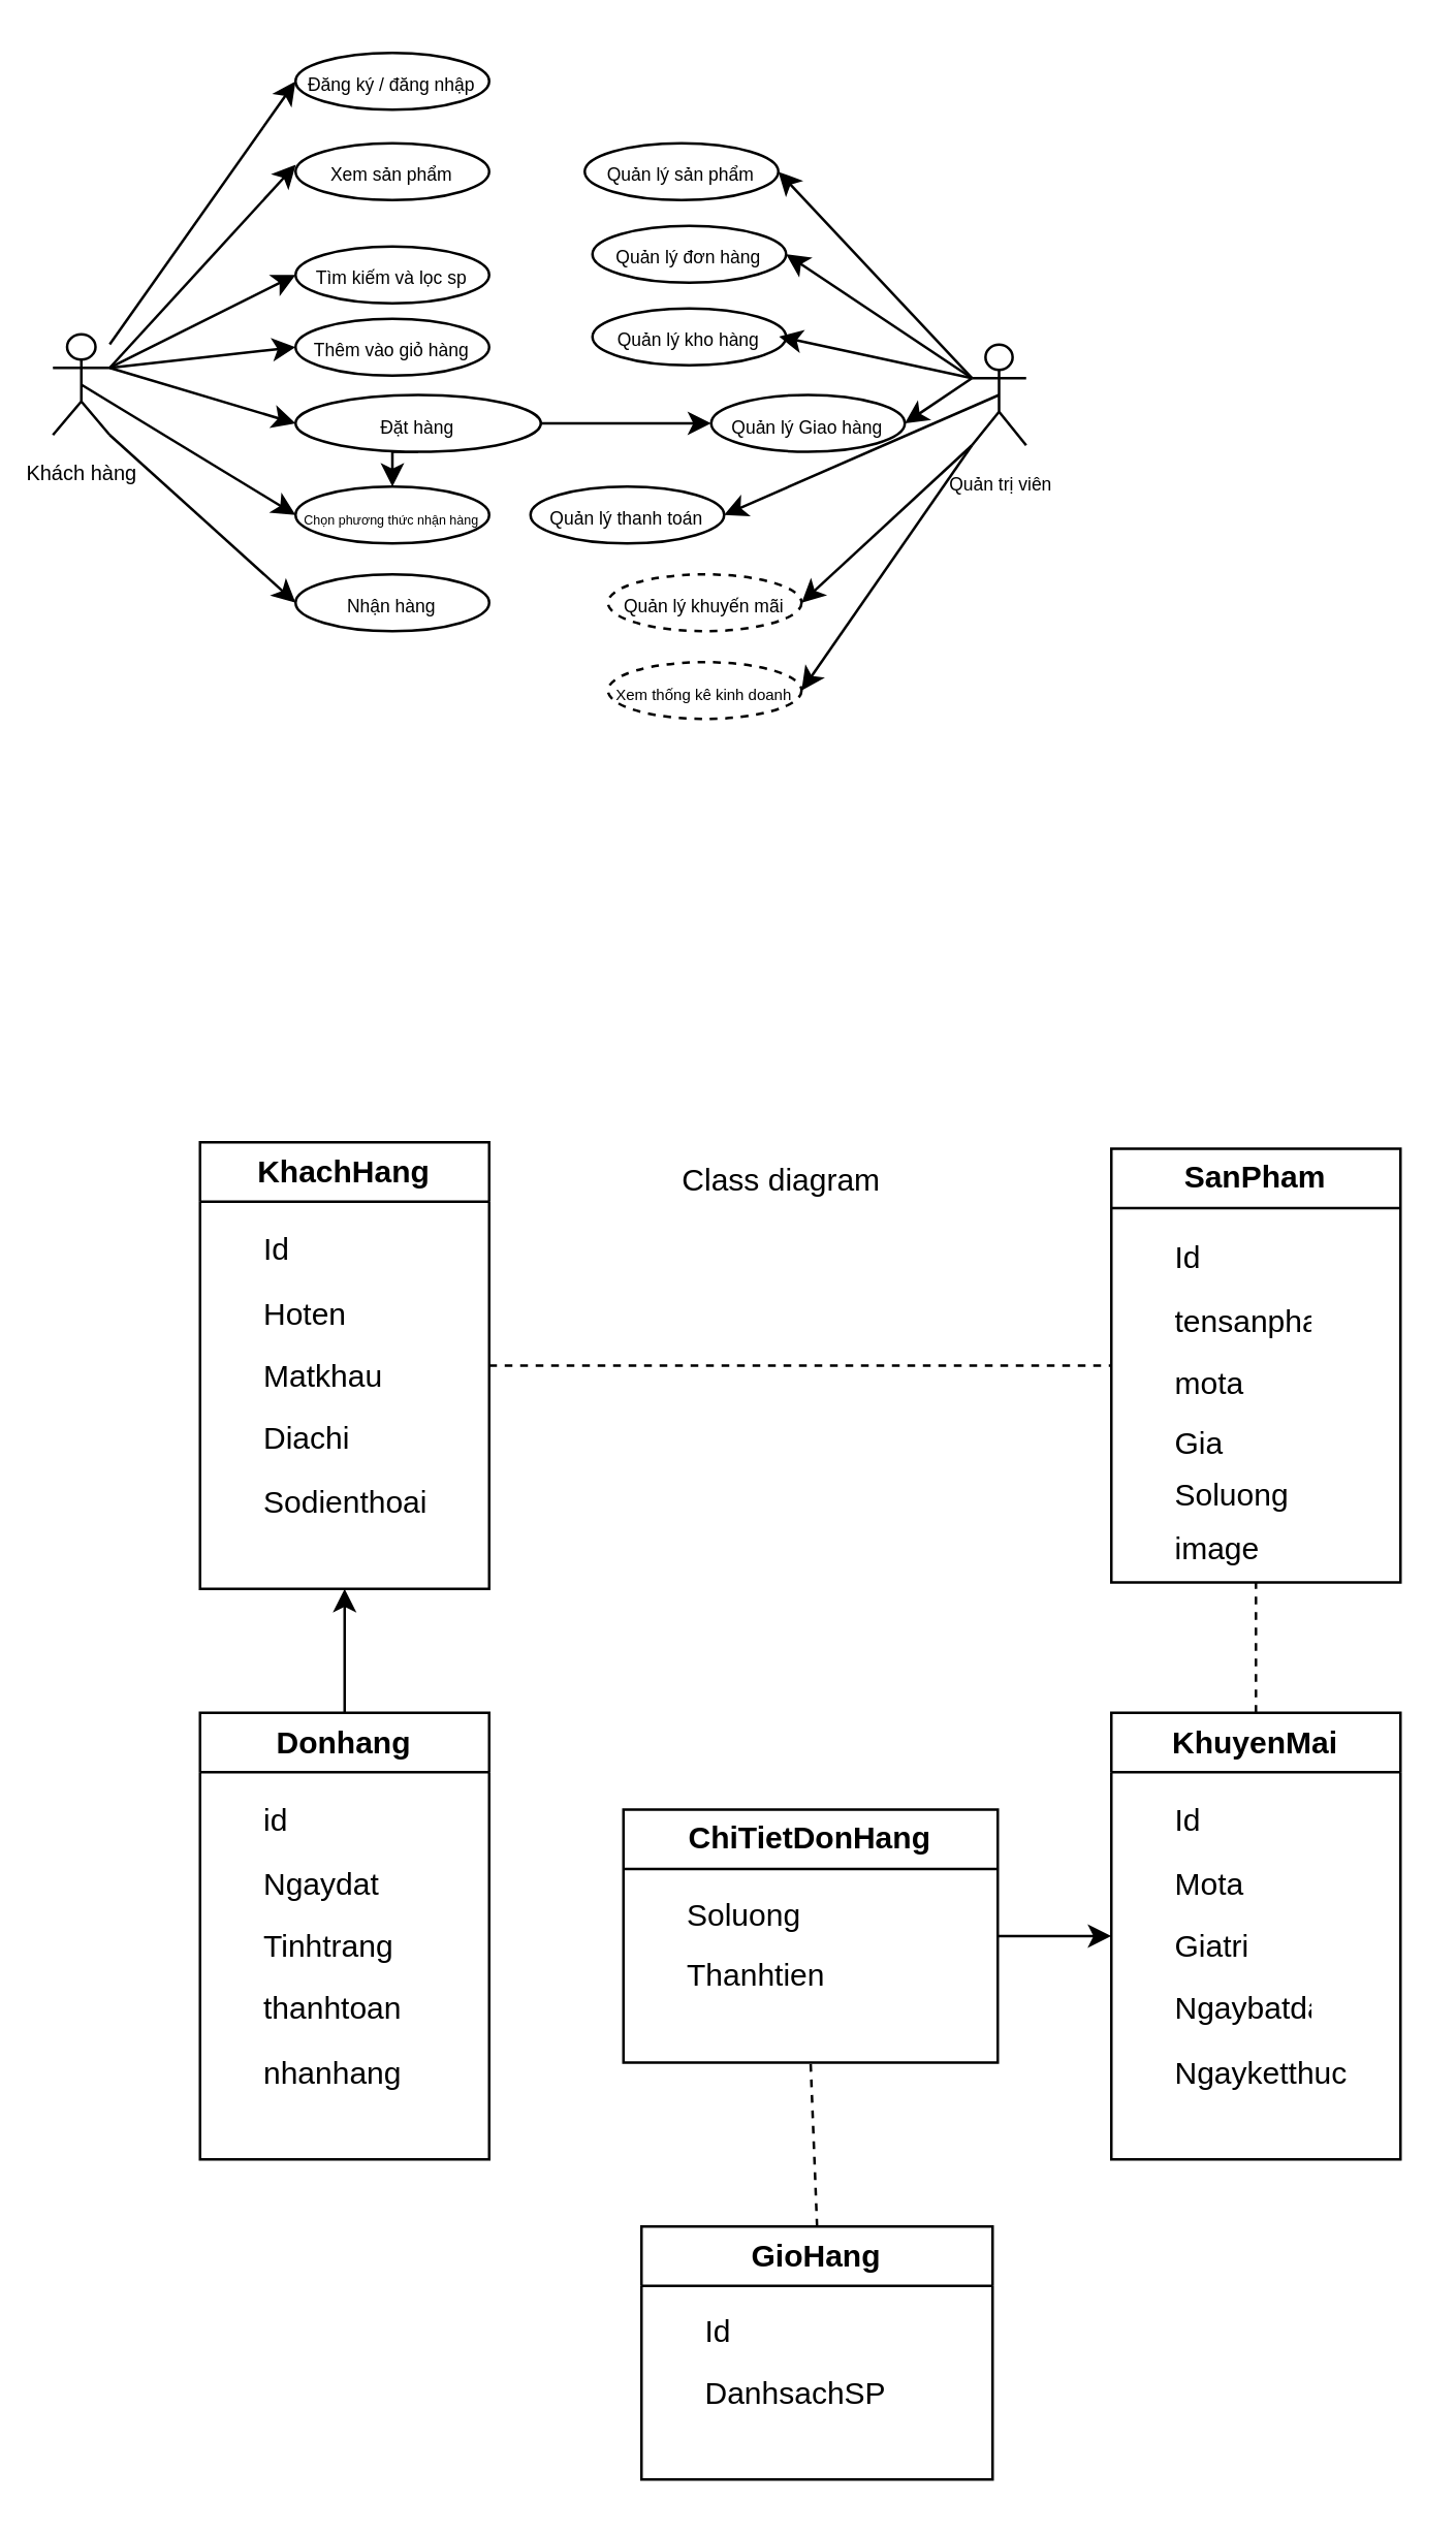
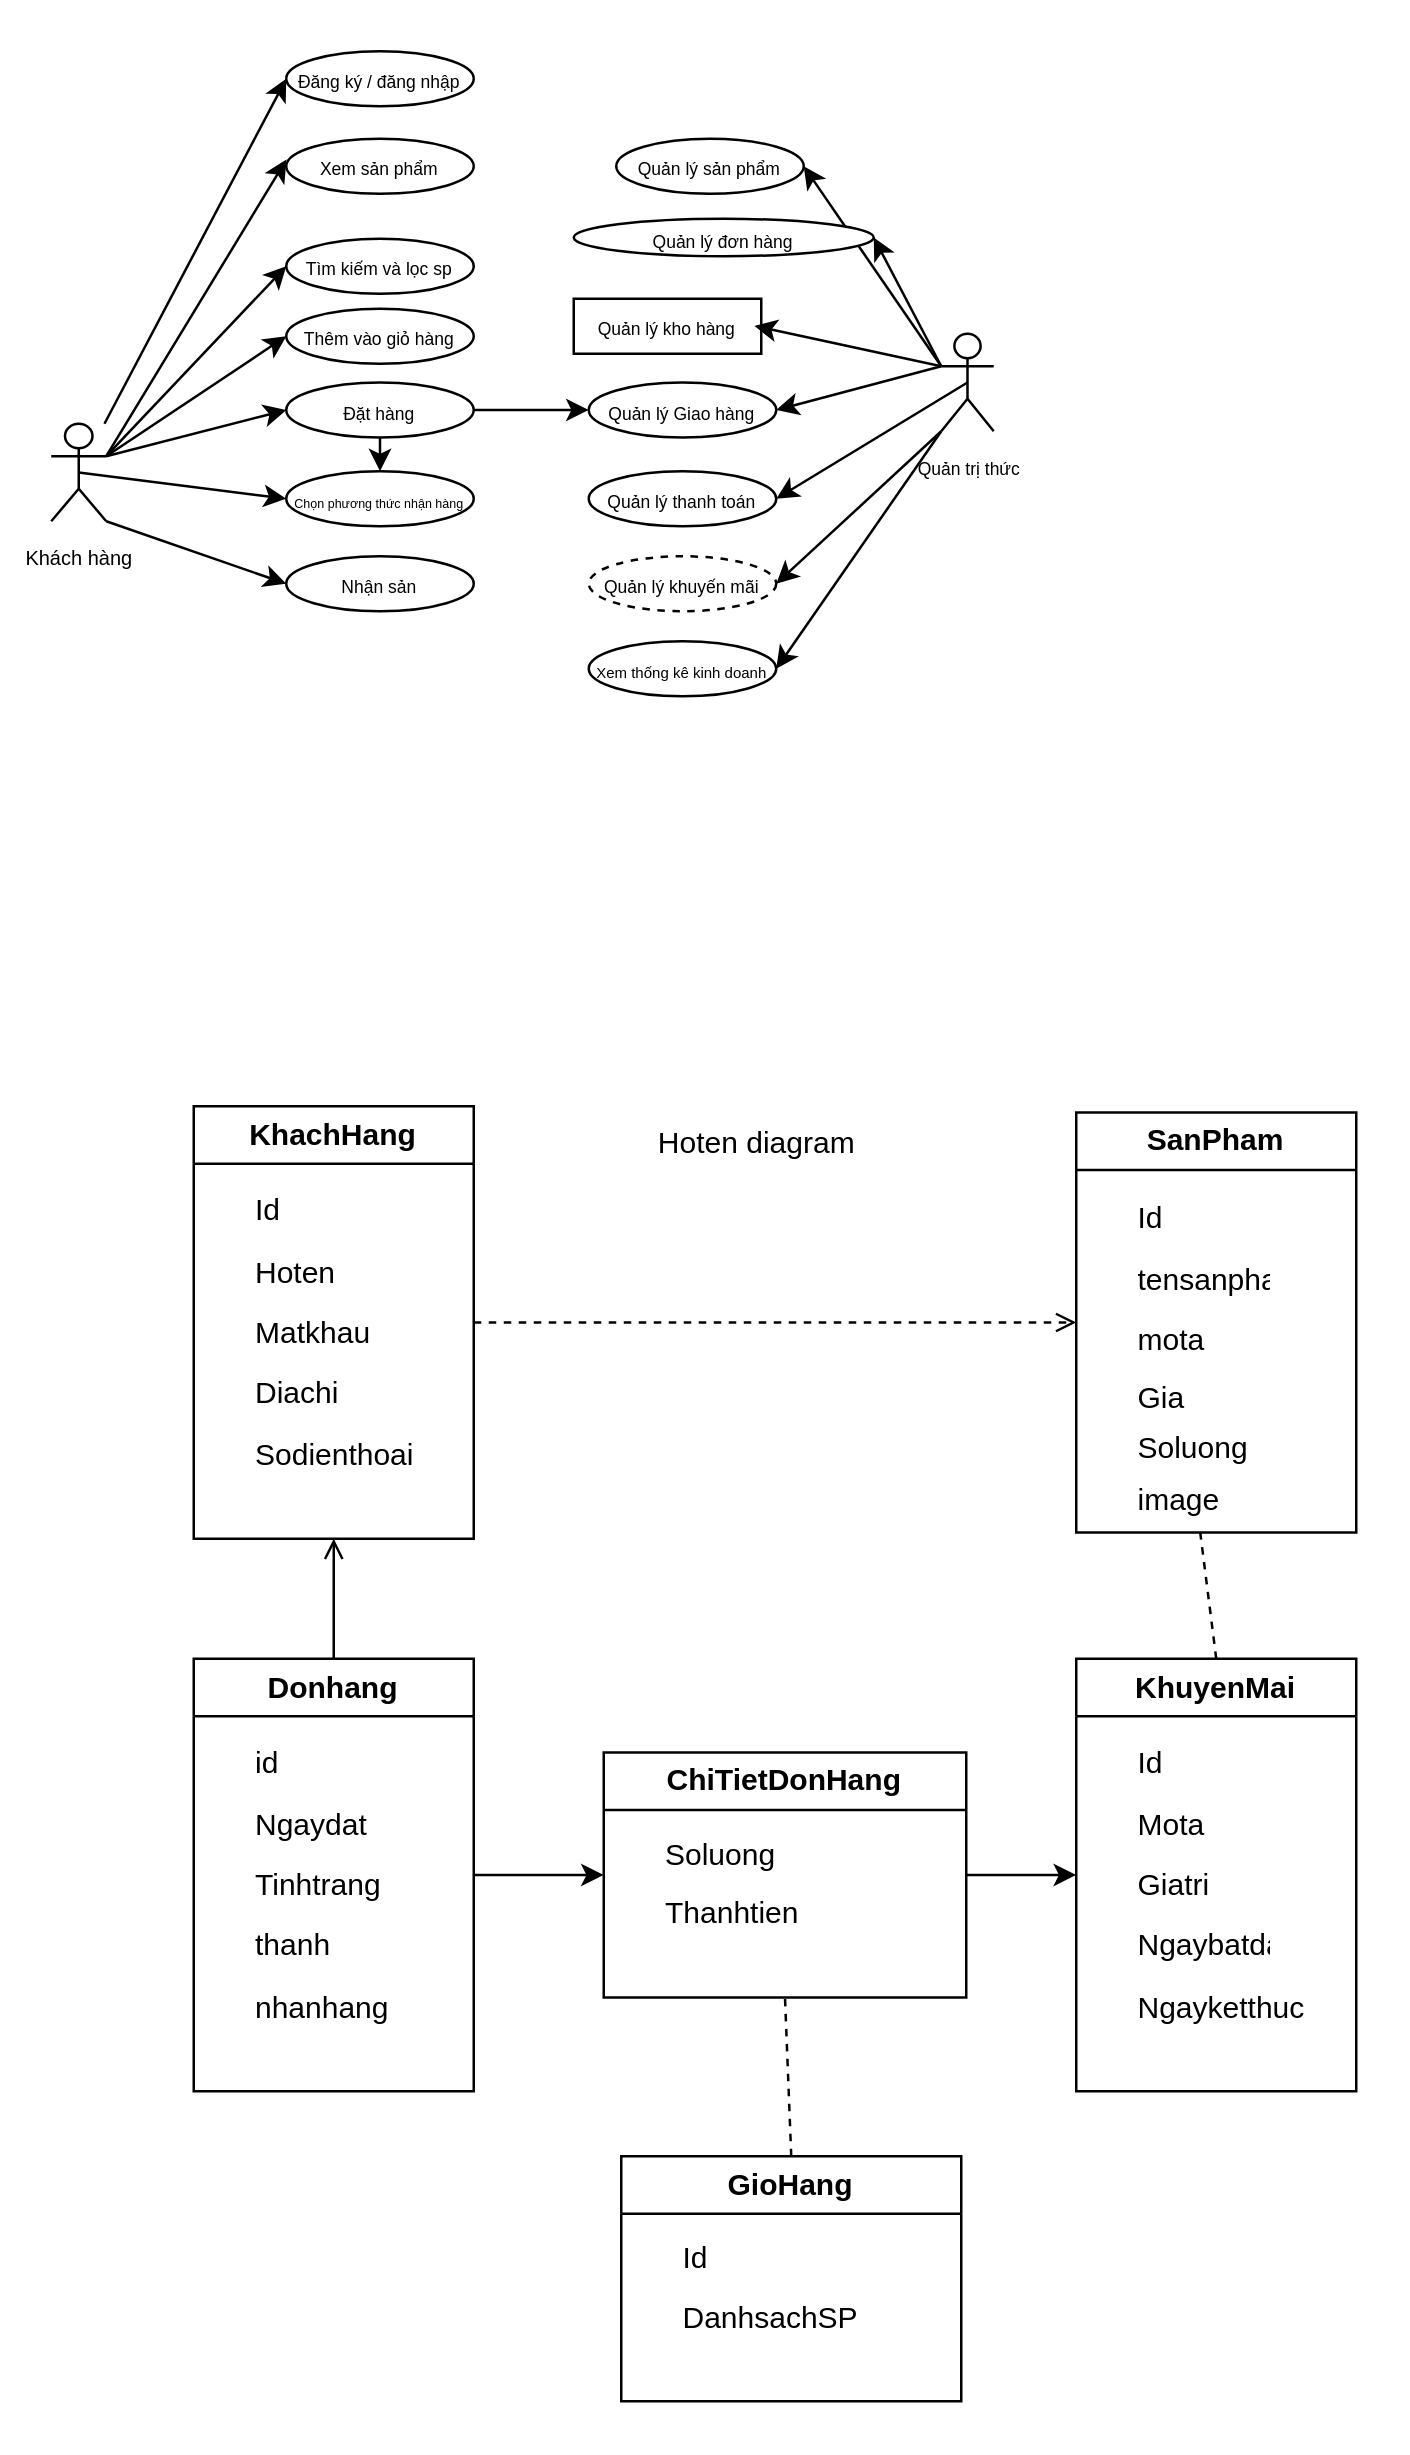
- <mxCell id="28" value="&lt;span style=&quot;font-size: 7px;&quot;&gt;Quản lý sản phẩm&lt;/span&gt;" style="ellipse;whiteSpace=wrap;html=1;" vertex="1" parent="1"><mxGeometry x="226" y="55" width="75" height="22" as="geometry" /></mxCell>
+ <mxCell id="28" value="&lt;span style=&quot;font-size: 7px;&quot;&gt;Quản lý sản phẩm&lt;/span&gt;" style="ellipse;whiteSpace=wrap;html=1;" vertex="1" parent="1"><mxGeometry x="246" y="55" width="75" height="22" as="geometry" /></mxCell>
- <mxCell id="26" value="&lt;span style=&quot;font-size: 7px;&quot;&gt;Quản lý đơn hàng&lt;/span&gt;" style="ellipse;whiteSpace=wrap;html=1;" vertex="1" parent="1"><mxGeometry x="229" y="87" width="75" height="22" as="geometry" /></mxCell>
+ <mxCell id="26" value="&lt;span style=&quot;font-size: 7px;&quot;&gt;Quản lý đơn hàng&lt;/span&gt;" style="ellipse;whiteSpace=wrap;html=1;" vertex="1" parent="1"><mxGeometry x="229" y="87" width="120" height="15" as="geometry" /></mxCell>
- <mxCell id="27" value="&lt;span style=&quot;font-size: 7px;&quot;&gt;Quản lý kho hàng&lt;/span&gt;" style="ellipse;whiteSpace=wrap;html=1;" vertex="1" parent="1"><mxGeometry x="229" y="119" width="75" height="22" as="geometry" /></mxCell>
+ <mxCell id="27" value="&lt;span style=&quot;font-size: 7px;&quot;&gt;Quản lý kho hàng&lt;/span&gt;" style="whiteSpace=wrap;html=1;rounded=0;" vertex="1" parent="1"><mxGeometry x="229" y="119" width="75" height="22" as="geometry" /></mxCell>
- <mxCell id="8" value="&lt;font style=&quot;font-size: 8px;&quot;&gt;Khách hàng&lt;/font&gt;" style="shape=umlActor;verticalLabelPosition=bottom;verticalAlign=top;html=1;outlineConnect=0;" vertex="1" parent="1"><mxGeometry x="20" y="129" width="22" height="39" as="geometry" /></mxCell>
+ <mxCell id="8" value="&lt;font style=&quot;font-size: 8px;&quot;&gt;Khách hàng&lt;/font&gt;" style="shape=umlActor;verticalLabelPosition=bottom;verticalAlign=top;html=1;outlineConnect=0;" vertex="1" parent="1"><mxGeometry x="20" y="169" width="22" height="39" as="geometry" /></mxCell>
- <mxCell id="22" value="&lt;span style=&quot;font-size: 7px;&quot;&gt;Đặt hàng&lt;/span&gt;" style="ellipse;whiteSpace=wrap;html=1;" vertex="1" parent="1"><mxGeometry x="114" y="152.5" width="95" height="22" as="geometry" /></mxCell>
+ <mxCell id="22" value="&lt;span style=&quot;font-size: 7px;&quot;&gt;Đặt hàng&lt;/span&gt;" style="ellipse;whiteSpace=wrap;html=1;" vertex="1" parent="1"><mxGeometry x="114" y="152.5" width="75" height="22" as="geometry" /></mxCell>
- <mxCell id="29" value="&lt;span style=&quot;font-size: 7px;&quot;&gt;Quản lý Giao hàng&lt;/span&gt;" style="ellipse;whiteSpace=wrap;html=1;" vertex="1" parent="1"><mxGeometry x="275" y="152.5" width="75" height="22" as="geometry" /></mxCell>
+ <mxCell id="29" value="&lt;span style=&quot;font-size: 7px;&quot;&gt;Quản lý Giao hàng&lt;/span&gt;" style="ellipse;whiteSpace=wrap;html=1;" vertex="1" parent="1"><mxGeometry x="235" y="152.5" width="75" height="22" as="geometry" /></mxCell>
- <mxCell id="15" value="&lt;font style=&quot;font-size: 7px;&quot;&gt;Quản trị viên&lt;/font&gt;" style="shape=umlActor;verticalLabelPosition=bottom;verticalAlign=top;html=1;outlineConnect=0;" vertex="1" parent="1"><mxGeometry x="376" y="133" width="21" height="39" as="geometry" /></mxCell>
+ <mxCell id="15" value="&lt;font style=&quot;font-size: 7px;&quot;&gt;Quản trị thức&lt;/font&gt;" style="shape=umlActor;verticalLabelPosition=bottom;verticalAlign=top;html=1;outlineConnect=0;" vertex="1" parent="1"><mxGeometry x="376" y="133" width="21" height="39" as="geometry" /></mxCell>
- <mxCell id="30" value="&lt;span style=&quot;font-size: 7px;&quot;&gt;Quản lý thanh toán&lt;/span&gt;" style="ellipse;whiteSpace=wrap;html=1;" vertex="1" parent="1"><mxGeometry x="205" y="188" width="75" height="22" as="geometry" /></mxCell>
+ <mxCell id="30" value="&lt;span style=&quot;font-size: 7px;&quot;&gt;Quản lý thanh toán&lt;/span&gt;" style="ellipse;whiteSpace=wrap;html=1;" vertex="1" parent="1"><mxGeometry x="235" y="188" width="75" height="22" as="geometry" /></mxCell>
- <mxCell id="25" value="&lt;span style=&quot;font-size: 7px;&quot;&gt;Nhận hàng&lt;/span&gt;" style="ellipse;whiteSpace=wrap;html=1;" vertex="1" parent="1"><mxGeometry x="114" y="222" width="75" height="22" as="geometry" /></mxCell>
+ <mxCell id="25" value="&lt;span style=&quot;font-size: 7px;&quot;&gt;Nhận sản&lt;/span&gt;" style="ellipse;whiteSpace=wrap;html=1;" vertex="1" parent="1"><mxGeometry x="114" y="222" width="75" height="22" as="geometry" /></mxCell>
- <mxCell id="32" value="&lt;font style=&quot;font-size: 6px;&quot;&gt;Xem thống kê kinh doanh&lt;/font&gt;" style="ellipse;whiteSpace=wrap;html=1;dashed=1;" vertex="1" parent="1"><mxGeometry x="235" y="256" width="75" height="22" as="geometry" /></mxCell>
+ <mxCell id="32" value="&lt;font style=&quot;font-size: 6px;&quot;&gt;Xem thống kê kinh doanh&lt;/font&gt;" style="ellipse;whiteSpace=wrap;html=1;" vertex="1" parent="1"><mxGeometry x="235" y="256" width="75" height="22" as="geometry" /></mxCell>
- <mxCell id="99" value="Class diagram" style="text;html=1;align=center;verticalAlign=middle;whiteSpace=wrap;rounded=0;" vertex="1" parent="1"><mxGeometry x="244" y="442" width="117" height="30" as="geometry" /></mxCell>
+ <mxCell id="99" value="Hoten diagram" style="text;html=1;align=center;verticalAlign=middle;whiteSpace=wrap;rounded=0;" vertex="1" parent="1"><mxGeometry x="244" y="442" width="117" height="30" as="geometry" /></mxCell>
- <mxCell id="96" value="" style="endArrow=none;dashed=1;html=1;rounded=0;entryX=0;entryY=0.5;entryDx=0;entryDy=0;exitX=1;exitY=0.5;exitDx=0;exitDy=0;" edge="1" parent="1" source="34" target="46"><mxGeometry width="50" height="50" relative="1" as="geometry"><mxPoint x="243" y="629" as="sourcePoint" /><mxPoint x="293" y="579" as="targetPoint" /></mxGeometry></mxCell>
+ <mxCell id="96" value="" style="endArrow=open;dashed=1;html=1;rounded=0;entryX=0;entryY=0.5;entryDx=0;entryDy=0;exitX=1;exitY=0.5;exitDx=0;exitDy=0;" edge="1" parent="1" source="34" target="46"><mxGeometry width="50" height="50" relative="1" as="geometry"><mxPoint x="243" y="629" as="sourcePoint" /><mxPoint x="293" y="579" as="targetPoint" /></mxGeometry></mxCell>
- <mxCell id="59" style="edgeStyle=orthogonalEdgeStyle;rounded=0;orthogonalLoop=1;jettySize=auto;html=1;entryX=0.5;entryY=1;entryDx=0;entryDy=0;" edge="1" parent="1" source="61" target="34"><mxGeometry relative="1" as="geometry" /></mxCell>
+ <mxCell id="59" style="edgeStyle=orthogonalEdgeStyle;rounded=0;orthogonalLoop=1;jettySize=auto;html=1;entryX=0.5;entryY=1;entryDx=0;entryDy=0;endArrow=open;" edge="1" parent="1" source="61" target="34"><mxGeometry relative="1" as="geometry" /></mxCell>
- <mxCell id="97" value="" style="endArrow=none;dashed=1;html=1;rounded=0;entryX=0.5;entryY=1;entryDx=0;entryDy=0;exitX=0.5;exitY=0;exitDx=0;exitDy=0;" edge="1" parent="1" source="79" target="46"><mxGeometry width="50" height="50" relative="1" as="geometry"><mxPoint x="243" y="629" as="sourcePoint" /><mxPoint x="293" y="579" as="targetPoint" /></mxGeometry></mxCell>
+ <mxCell id="97" value="" style="endArrow=none;dashed=1;html=1;rounded=0;exitX=0.5;exitY=0;exitDx=0;exitDy=0;" edge="1" parent="1" source="79" target="56"><mxGeometry width="50" height="50" relative="1" as="geometry"><mxPoint x="243" y="629" as="sourcePoint" /><mxPoint x="293" y="579" as="targetPoint" /></mxGeometry></mxCell>
+ <mxCell id="60" style="edgeStyle=orthogonalEdgeStyle;rounded=0;orthogonalLoop=1;jettySize=auto;html=1;entryX=0;entryY=0.5;entryDx=0;entryDy=0;" edge="1" parent="1" source="61" target="73"><mxGeometry relative="1" as="geometry" /></mxCell>
- <mxCell id="70" value="thanhtoan" style="shape=partialRectangle;html=1;whiteSpace=wrap;connectable=0;strokeColor=inherit;overflow=hidden;fillColor=none;top=0;left=0;bottom=0;right=0;pointerEvents=1;fontSize=12;align=left;spacingLeft=5;" vertex="1" parent="69"><mxGeometry width="60" height="25" as="geometry"><mxRectangle width="60" height="25" as="alternateBounds" /></mxGeometry></mxCell>
+ <mxCell id="70" value="thanh" style="shape=partialRectangle;html=1;whiteSpace=wrap;connectable=0;strokeColor=inherit;overflow=hidden;fillColor=none;top=0;left=0;bottom=0;right=0;pointerEvents=1;fontSize=12;align=left;spacingLeft=5;" vertex="1" parent="69"><mxGeometry width="60" height="25" as="geometry"><mxRectangle width="60" height="25" as="alternateBounds" /></mxGeometry></mxCell>
